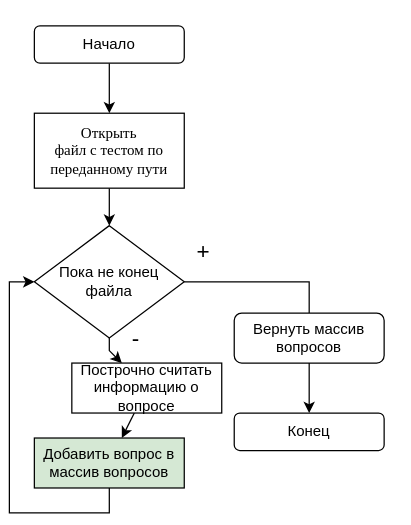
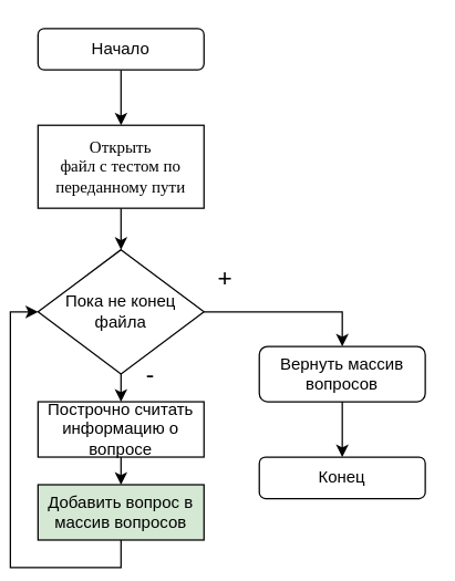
- <mxCell id="9" style="edgeStyle=orthogonalEdgeStyle;rounded=0;orthogonalLoop=1;jettySize=auto;html=1;exitX=1;exitY=0.5;exitDx=0;exitDy=0;entryX=0.5;entryY=0;entryDx=0;entryDy=0;endArrow=none;" parent="1" source="11" target="17" edge="1"><mxGeometry relative="1" as="geometry" /></mxCell>
+ <mxCell id="9" style="edgeStyle=orthogonalEdgeStyle;rounded=0;orthogonalLoop=1;jettySize=auto;html=1;exitX=1;exitY=0.5;exitDx=0;exitDy=0;entryX=0.5;entryY=0;entryDx=0;entryDy=0;" parent="1" source="11" target="17" edge="1"><mxGeometry relative="1" as="geometry" /></mxCell>
- <mxCell id="13" value="Построчно считать информацию о вопросе" style="rounded=0;whiteSpace=wrap;html=1;" parent="1" vertex="1"><mxGeometry x="50" y="290" width="120" height="40" as="geometry" /></mxCell>
+ <mxCell id="13" value="Построчно считать информацию о вопросе" style="rounded=0;whiteSpace=wrap;html=1;" parent="1" vertex="1"><mxGeometry x="20" y="290" width="120" height="40" as="geometry" /></mxCell>
